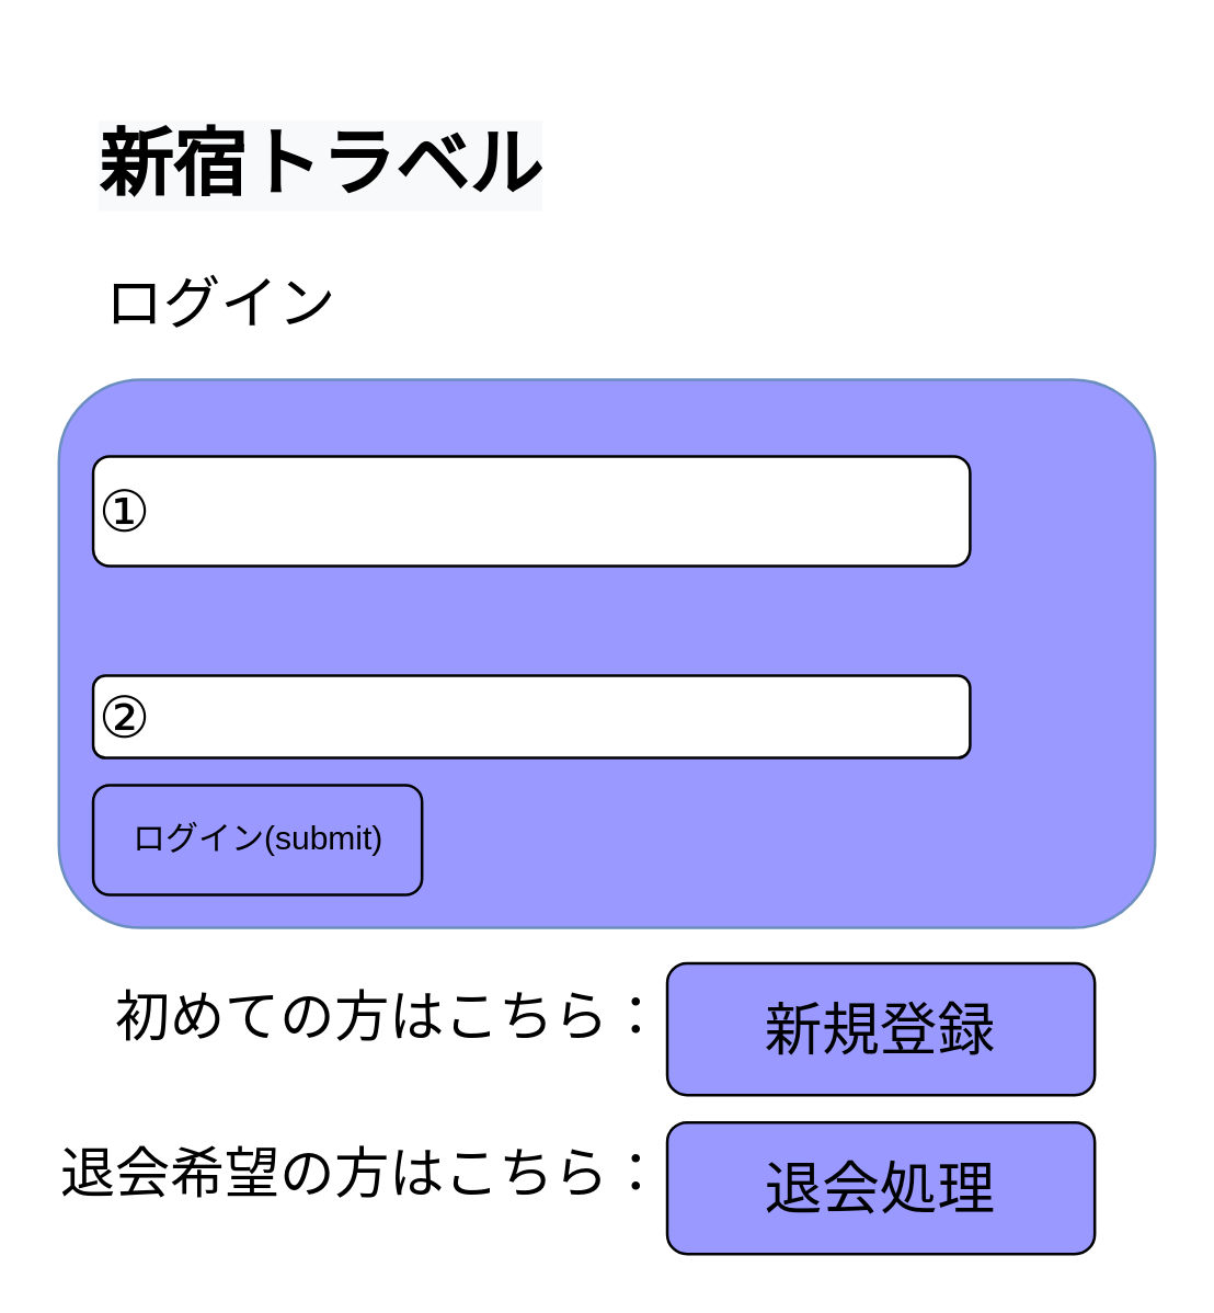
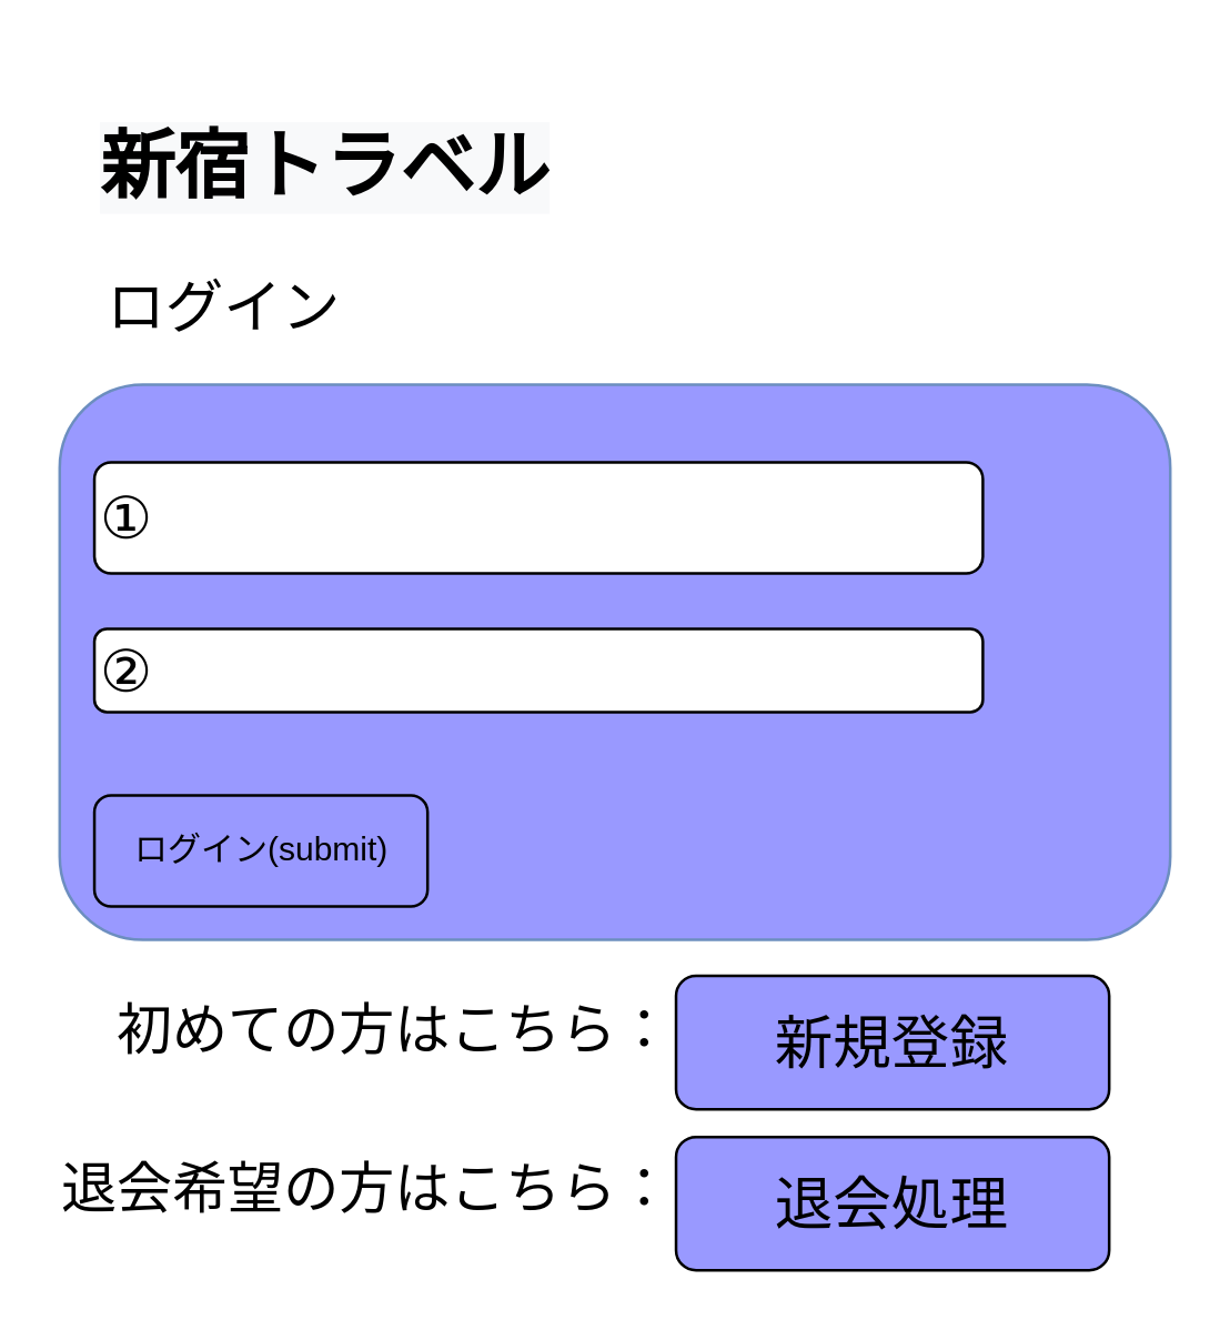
- <mxCell id="4" value="②" style="rounded=1;whiteSpace=wrap;html=1;fontSize=21;align=left;" parent="1" vertex="1"><mxGeometry x="33.5" y="221" width="320" height="30" as="geometry" /></mxCell>
+ <mxCell id="4" value="②" style="rounded=1;whiteSpace=wrap;html=1;fontSize=21;align=left;" parent="1" vertex="1"><mxGeometry x="33.5" y="201" width="320" height="30" as="geometry" /></mxCell>
